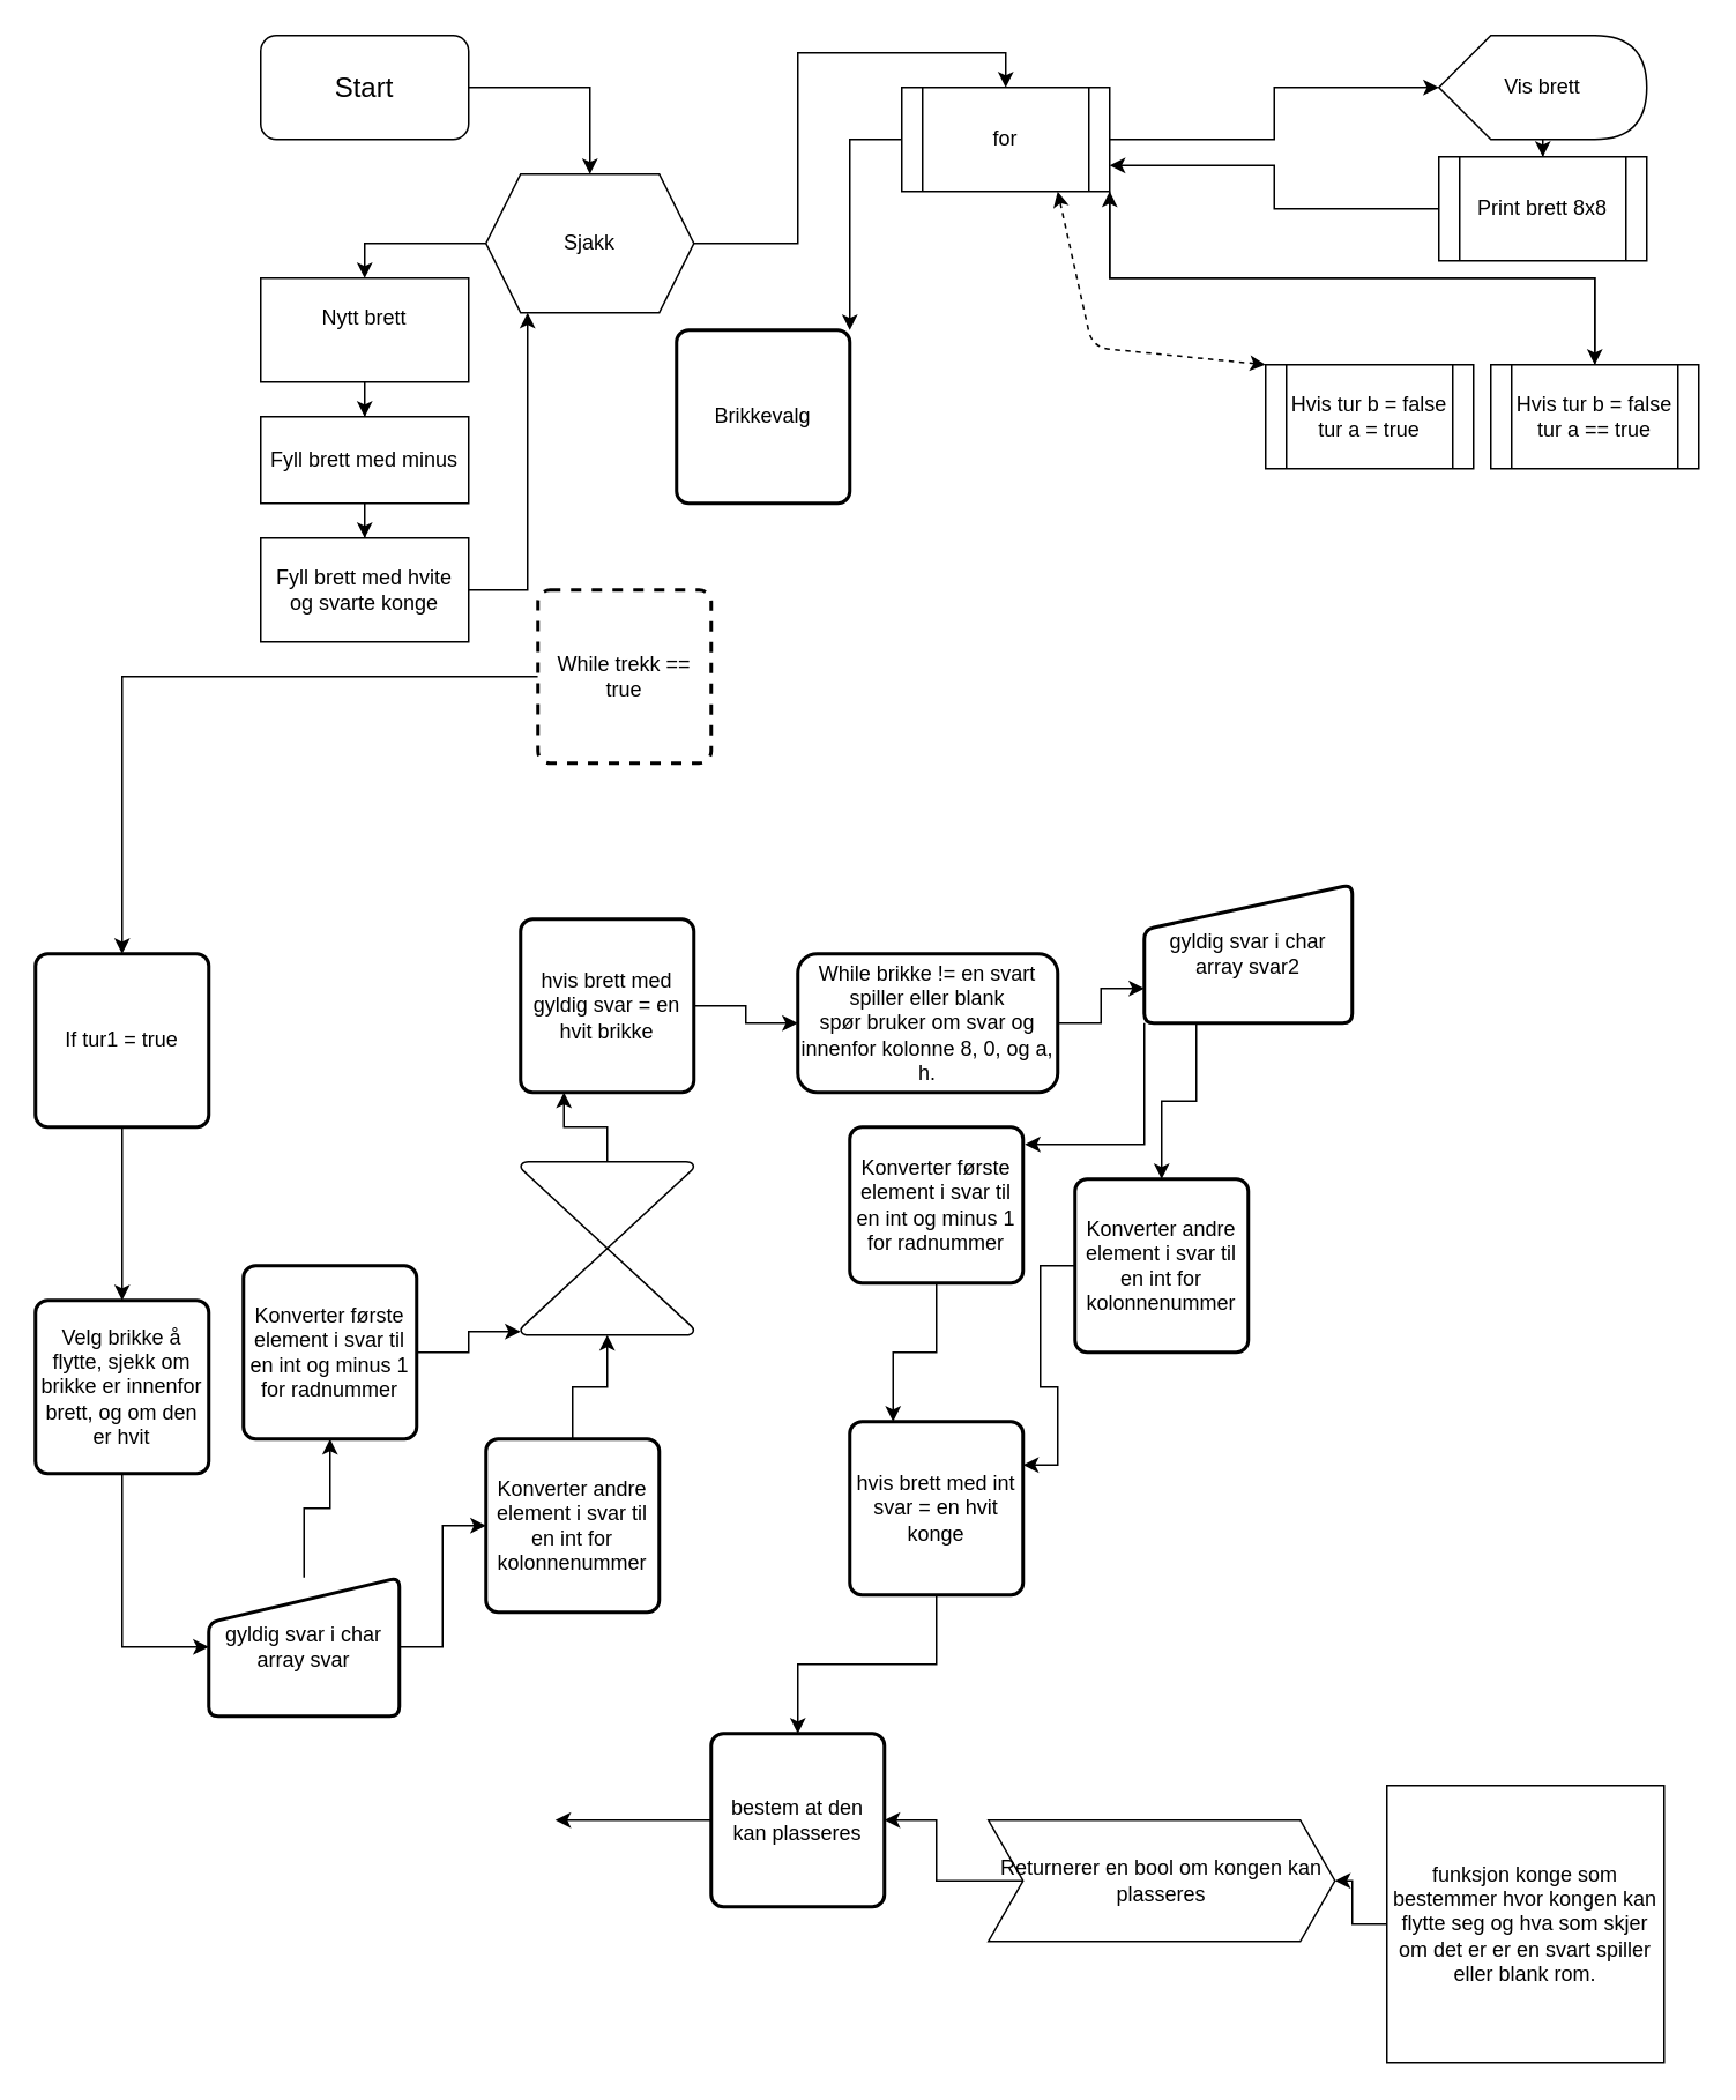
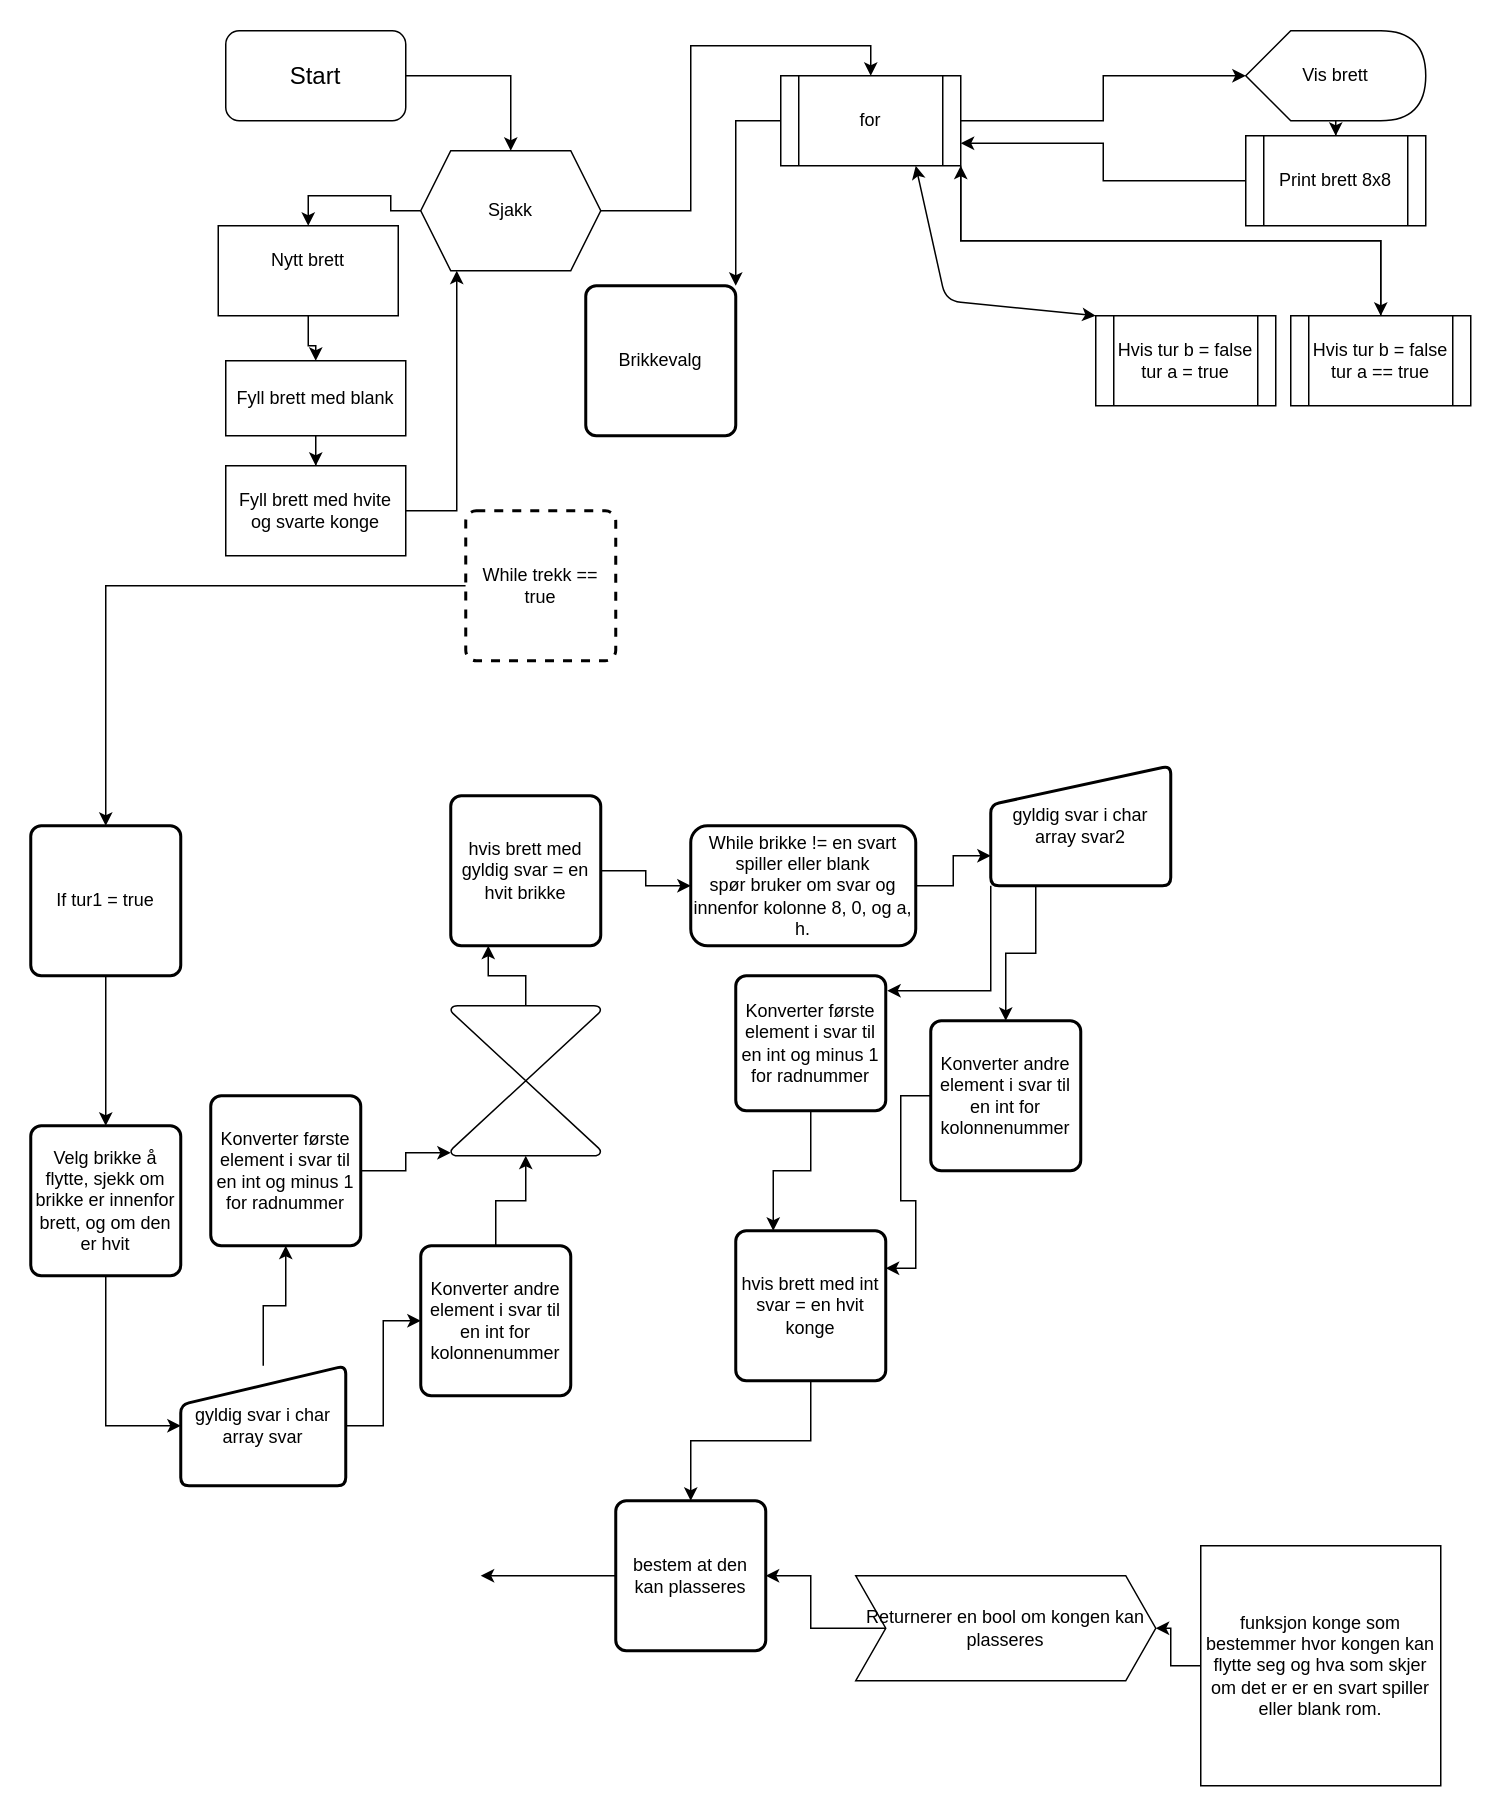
- <mxCell id="8" value="&lt;div&gt;Nytt brett&lt;/div&gt;&lt;div&gt;&lt;br&gt;&lt;/div&gt;" style="rounded=0;whiteSpace=wrap;html=1;" parent="1" vertex="1"><mxGeometry x="150" y="160" width="120" height="60" as="geometry" /></mxCell>
+ <mxCell id="8" value="&lt;div&gt;Nytt brett&lt;/div&gt;&lt;div&gt;&lt;br&gt;&lt;/div&gt;" style="rounded=0;whiteSpace=wrap;html=1;" parent="1" vertex="1"><mxGeometry x="145" y="150" width="120" height="60" as="geometry" /></mxCell>
- <mxCell id="24" value="" style="endArrow=classic;startArrow=classic;html=1;entryX=0.75;entryY=1;entryDx=0;entryDy=0;exitX=0;exitY=0;exitDx=0;exitDy=0;dashed=1;" parent="1" source="23" target="16" edge="1"><mxGeometry width="50" height="50" relative="1" as="geometry"><mxPoint x="510" y="240" as="sourcePoint" /><mxPoint x="560" y="190" as="targetPoint" /><Array as="points"><mxPoint x="630" y="200" /></Array></mxGeometry></mxCell>
+ <mxCell id="24" value="" style="endArrow=classic;startArrow=classic;html=1;entryX=0.75;entryY=1;entryDx=0;entryDy=0;exitX=0;exitY=0;exitDx=0;exitDy=0;" parent="1" source="23" target="16" edge="1"><mxGeometry width="50" height="50" relative="1" as="geometry"><mxPoint x="510" y="240" as="sourcePoint" /><mxPoint x="560" y="190" as="targetPoint" /><Array as="points"><mxPoint x="630" y="200" /></Array></mxGeometry></mxCell>
- <mxCell id="10" value="Fyll brett med minus" style="rounded=0;whiteSpace=wrap;html=1;" parent="1" vertex="1"><mxGeometry x="150" y="240" width="120" height="50" as="geometry" /></mxCell>
+ <mxCell id="10" value="Fyll brett med blank" style="rounded=0;whiteSpace=wrap;html=1;" parent="1" vertex="1"><mxGeometry x="150" y="240" width="120" height="50" as="geometry" /></mxCell>
